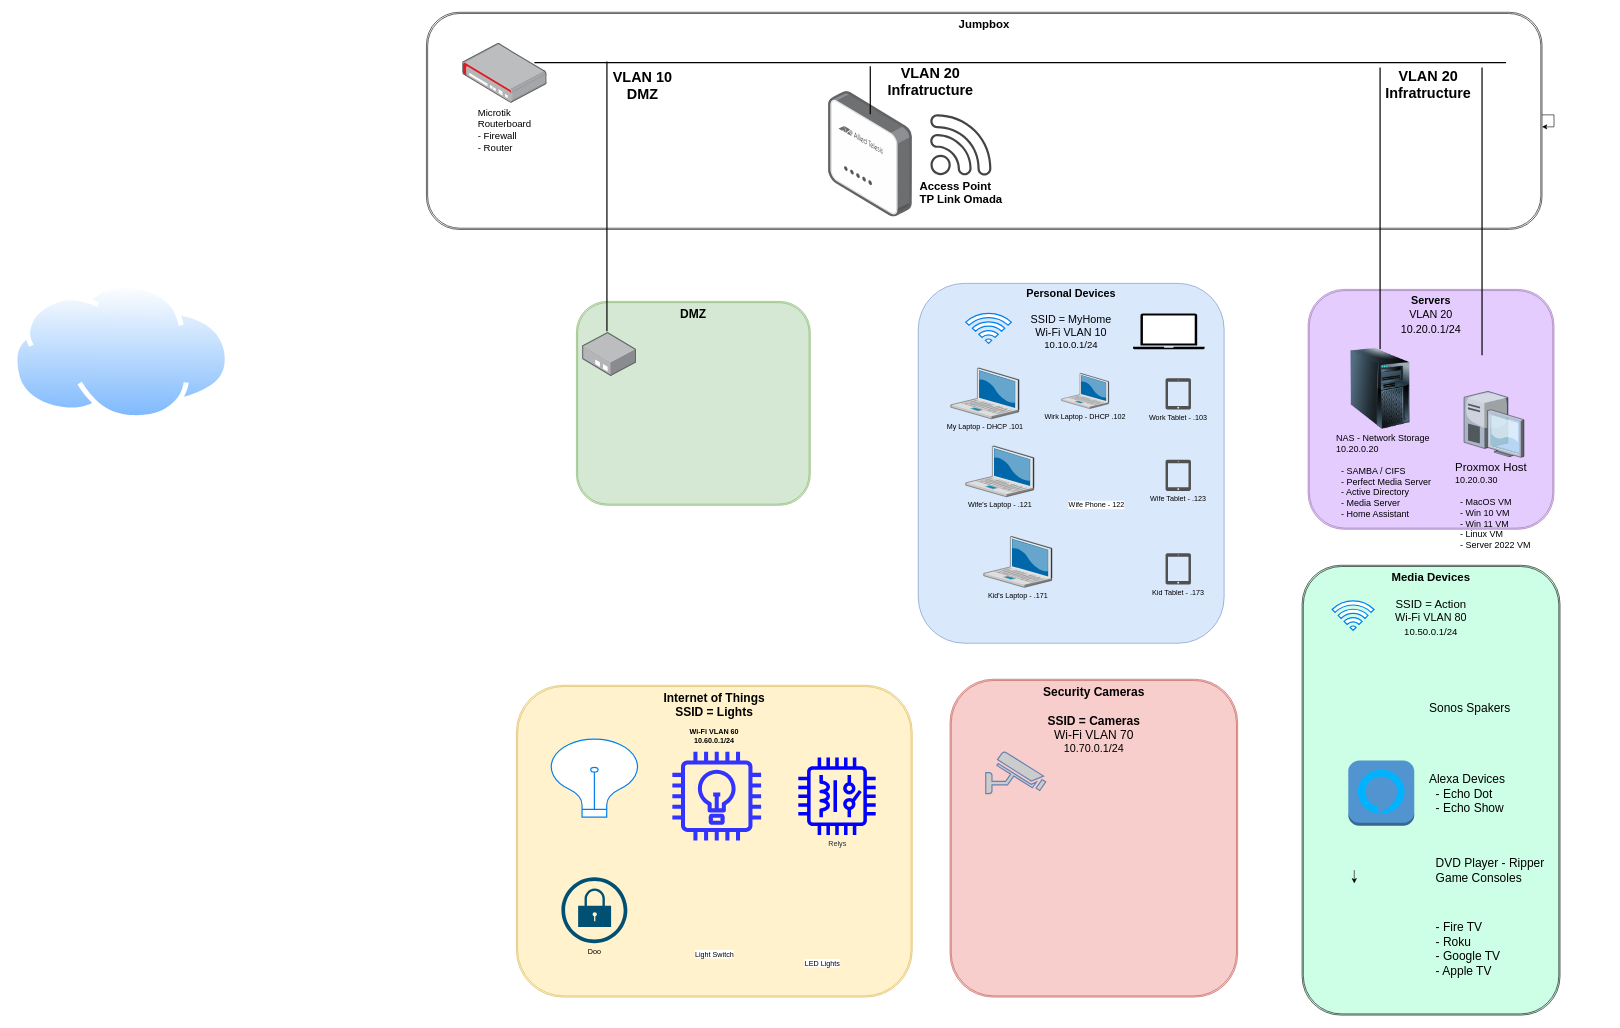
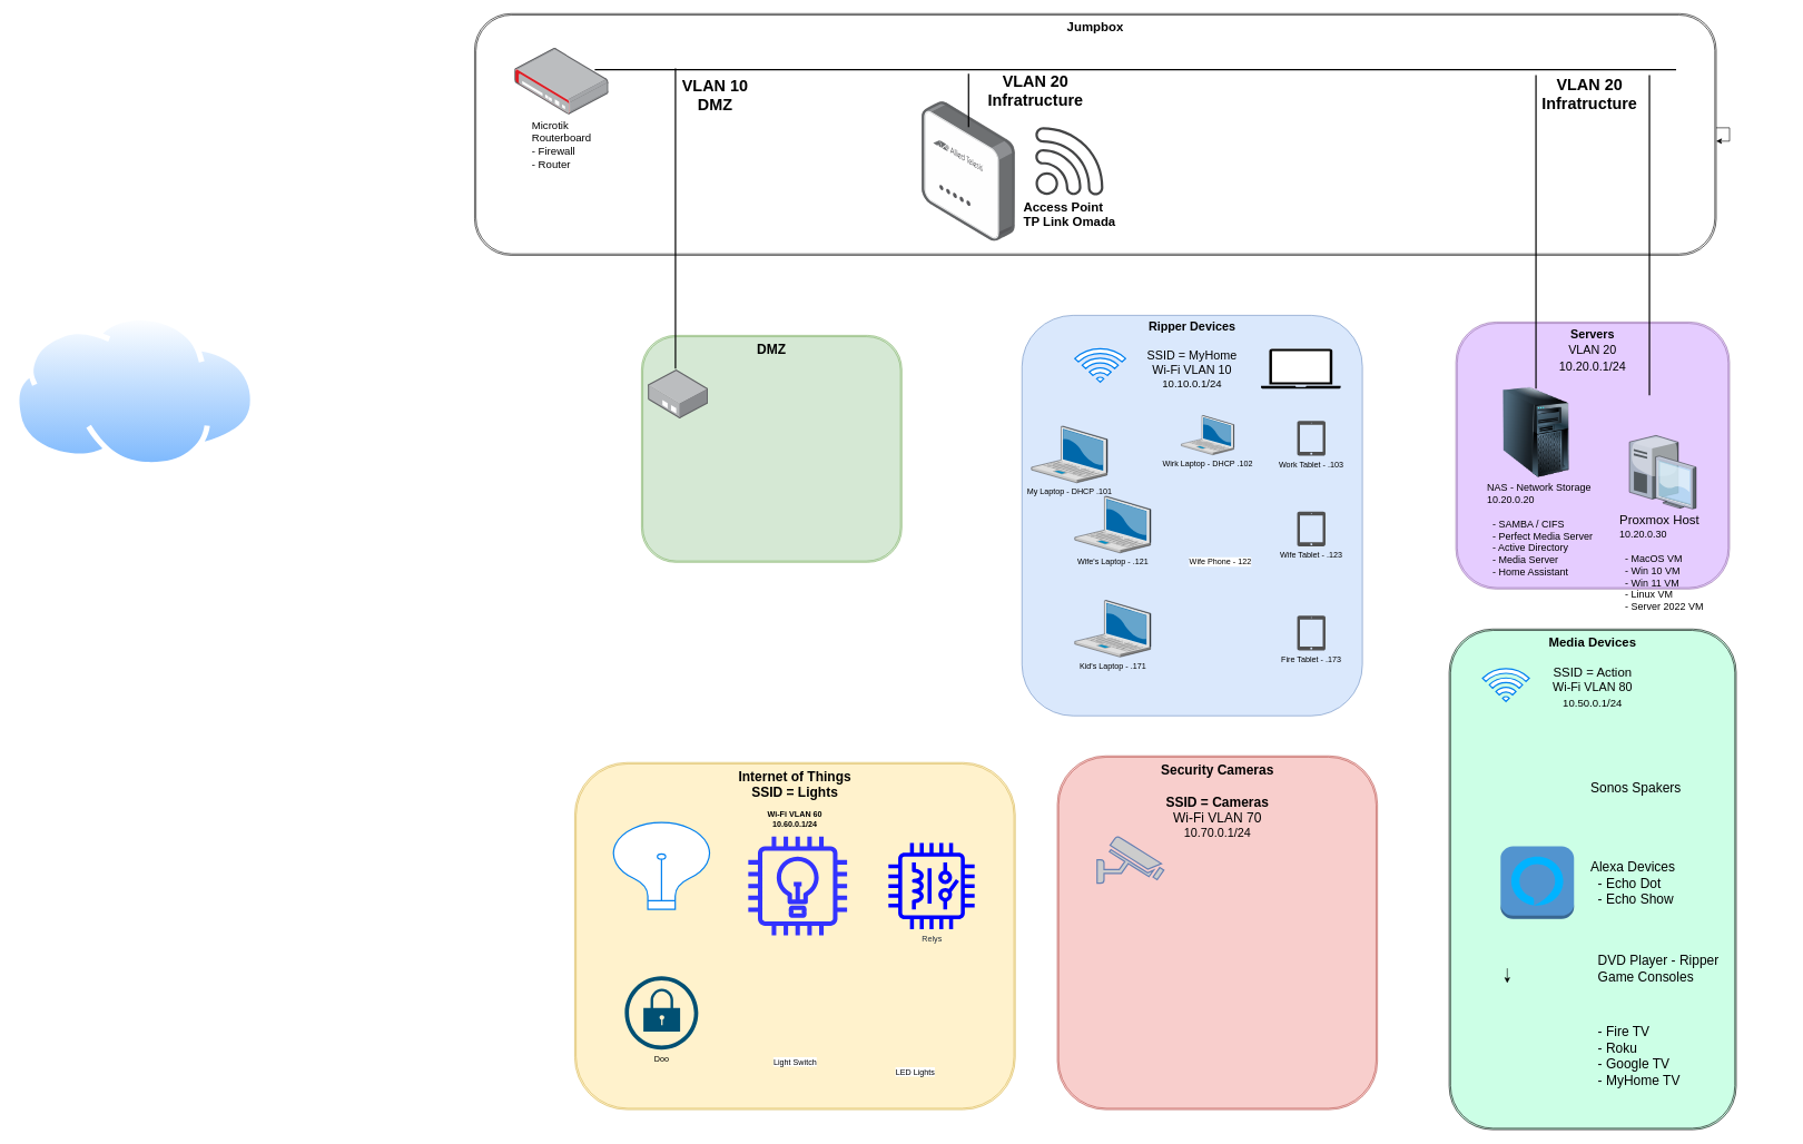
- <mxCell id="63" value="&lt;font style=&quot;&quot;&gt;&lt;span style=&quot;font-size: 18px;&quot;&gt;&lt;b&gt;Personal Devices&lt;/b&gt;&lt;/span&gt;&lt;br&gt;&lt;span style=&quot;font-size: 18px;&quot;&gt;&lt;br&gt;SSID = MyHome&lt;/span&gt;&lt;br&gt;&lt;span style=&quot;font-size: 18px;&quot;&gt;Wi-Fi VLAN 10&lt;br&gt;&lt;/span&gt;&lt;font style=&quot;font-size: 16px;&quot;&gt;10.10.0.1/24&lt;/font&gt;&lt;br&gt;&lt;/font&gt;" style="rounded=1;whiteSpace=wrap;html=1;fillColor=#dae8fc;strokeColor=#6c8ebf;verticalAlign=top;" parent="62" vertex="1"><mxGeometry width="510" height="600" as="geometry" /></mxCell>
+ <mxCell id="63" value="&lt;font style=&quot;&quot;&gt;&lt;span style=&quot;font-size: 18px;&quot;&gt;&lt;b&gt;Ripper Devices&lt;/b&gt;&lt;/span&gt;&lt;br&gt;&lt;span style=&quot;font-size: 18px;&quot;&gt;&lt;br&gt;SSID = MyHome&lt;/span&gt;&lt;br&gt;&lt;span style=&quot;font-size: 18px;&quot;&gt;Wi-Fi VLAN 10&lt;br&gt;&lt;/span&gt;&lt;font style=&quot;font-size: 16px;&quot;&gt;10.10.0.1/24&lt;/font&gt;&lt;br&gt;&lt;/font&gt;" style="rounded=1;whiteSpace=wrap;html=1;fillColor=#dae8fc;strokeColor=#6c8ebf;verticalAlign=top;" parent="62" vertex="1"><mxGeometry width="510" height="600" as="geometry" /></mxCell>
- <mxCell id="65" value="My Laptop - DHCP .101" style="verticalLabelPosition=bottom;sketch=0;aspect=fixed;html=1;verticalAlign=top;strokeColor=none;align=center;outlineConnect=0;shape=mxgraph.citrix.laptop_2;" parent="62" vertex="1"><mxGeometry x="54.255" y="141" width="113.769" height="84.837" as="geometry" /></mxCell>
+ <mxCell id="65" value="My Laptop - DHCP .101" style="verticalLabelPosition=bottom;sketch=0;aspect=fixed;html=1;verticalAlign=top;strokeColor=none;align=center;outlineConnect=0;shape=mxgraph.citrix.laptop_2;" parent="62" vertex="1"><mxGeometry x="14.255" y="166" width="113.769" height="84.837" as="geometry" /></mxCell>
- <mxCell id="69" value="Kid's Laptop - .171" style="verticalLabelPosition=bottom;sketch=0;aspect=fixed;html=1;verticalAlign=top;strokeColor=none;align=center;outlineConnect=0;shape=mxgraph.citrix.laptop_2;" parent="62" vertex="1"><mxGeometry x="109.213" y="422" width="113.769" height="84.837" as="geometry" /></mxCell>
+ <mxCell id="69" value="Kid's Laptop - .171" style="verticalLabelPosition=bottom;sketch=0;aspect=fixed;html=1;verticalAlign=top;strokeColor=none;align=center;outlineConnect=0;shape=mxgraph.citrix.laptop_2;" parent="62" vertex="1"><mxGeometry x="79.213" y="427" width="113.769" height="84.837" as="geometry" /></mxCell>
- <mxCell id="70" value="Kid Tablet - .173" style="sketch=0;pointerEvents=1;shadow=0;dashed=0;html=1;strokeColor=none;fillColor=#505050;labelPosition=center;verticalLabelPosition=bottom;verticalAlign=top;outlineConnect=0;align=center;shape=mxgraph.office.devices.tablet_ipad;" parent="62" vertex="1"><mxGeometry x="412.34" y="450" width="42.319" height="52" as="geometry" /></mxCell>
+ <mxCell id="70" value="Fire Tablet - .173" style="sketch=0;pointerEvents=1;shadow=0;dashed=0;html=1;strokeColor=none;fillColor=#505050;labelPosition=center;verticalLabelPosition=bottom;verticalAlign=top;outlineConnect=0;align=center;shape=mxgraph.office.devices.tablet_ipad;" parent="62" vertex="1"><mxGeometry x="412.34" y="450" width="42.319" height="52" as="geometry" /></mxCell>
- <mxCell id="43" value="&lt;font style=&quot;font-size: 20px;&quot;&gt;&amp;nbsp; - Fire TV&lt;br&gt;&amp;nbsp; - Roku&lt;br&gt;&amp;nbsp; - Google TV&lt;br&gt;&amp;nbsp; - Apple TV&lt;br&gt;&lt;/font&gt;" style="shape=ext;double=1;rounded=0;whiteSpace=wrap;html=1;align=left;strokeColor=none;fillColor=none;" parent="30" vertex="1"><mxGeometry x="208" y="580.003" width="300" height="118.421" as="geometry" /></mxCell>
+ <mxCell id="43" value="&lt;font style=&quot;font-size: 20px;&quot;&gt;&amp;nbsp; - Fire TV&lt;br&gt;&amp;nbsp; - Roku&lt;br&gt;&amp;nbsp; - Google TV&lt;br&gt;&amp;nbsp; - MyHome TV&lt;br&gt;&lt;/font&gt;" style="shape=ext;double=1;rounded=0;whiteSpace=wrap;html=1;align=left;strokeColor=none;fillColor=none;" parent="30" vertex="1"><mxGeometry x="208" y="580.003" width="300" height="118.421" as="geometry" /></mxCell>
